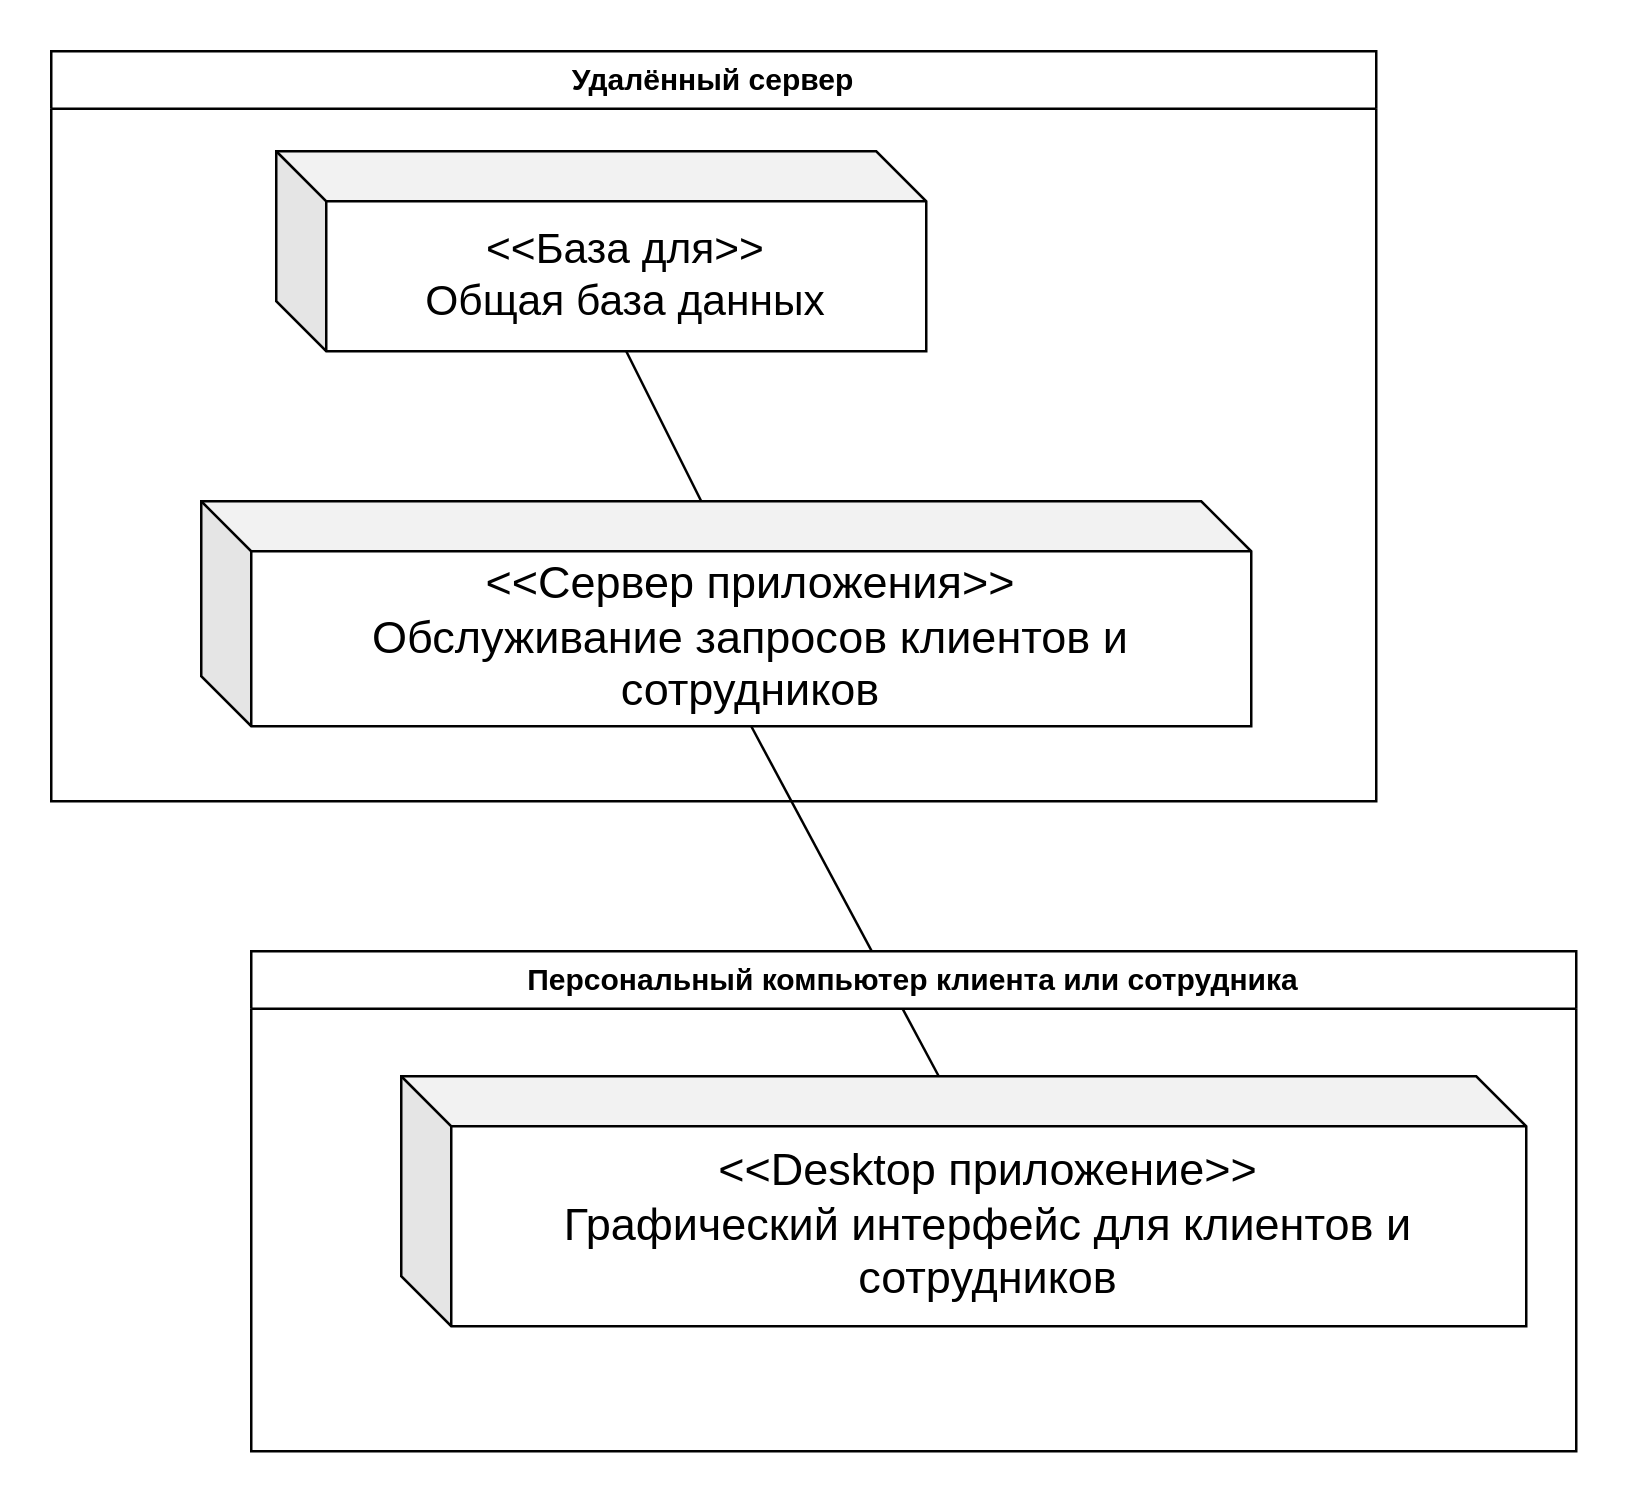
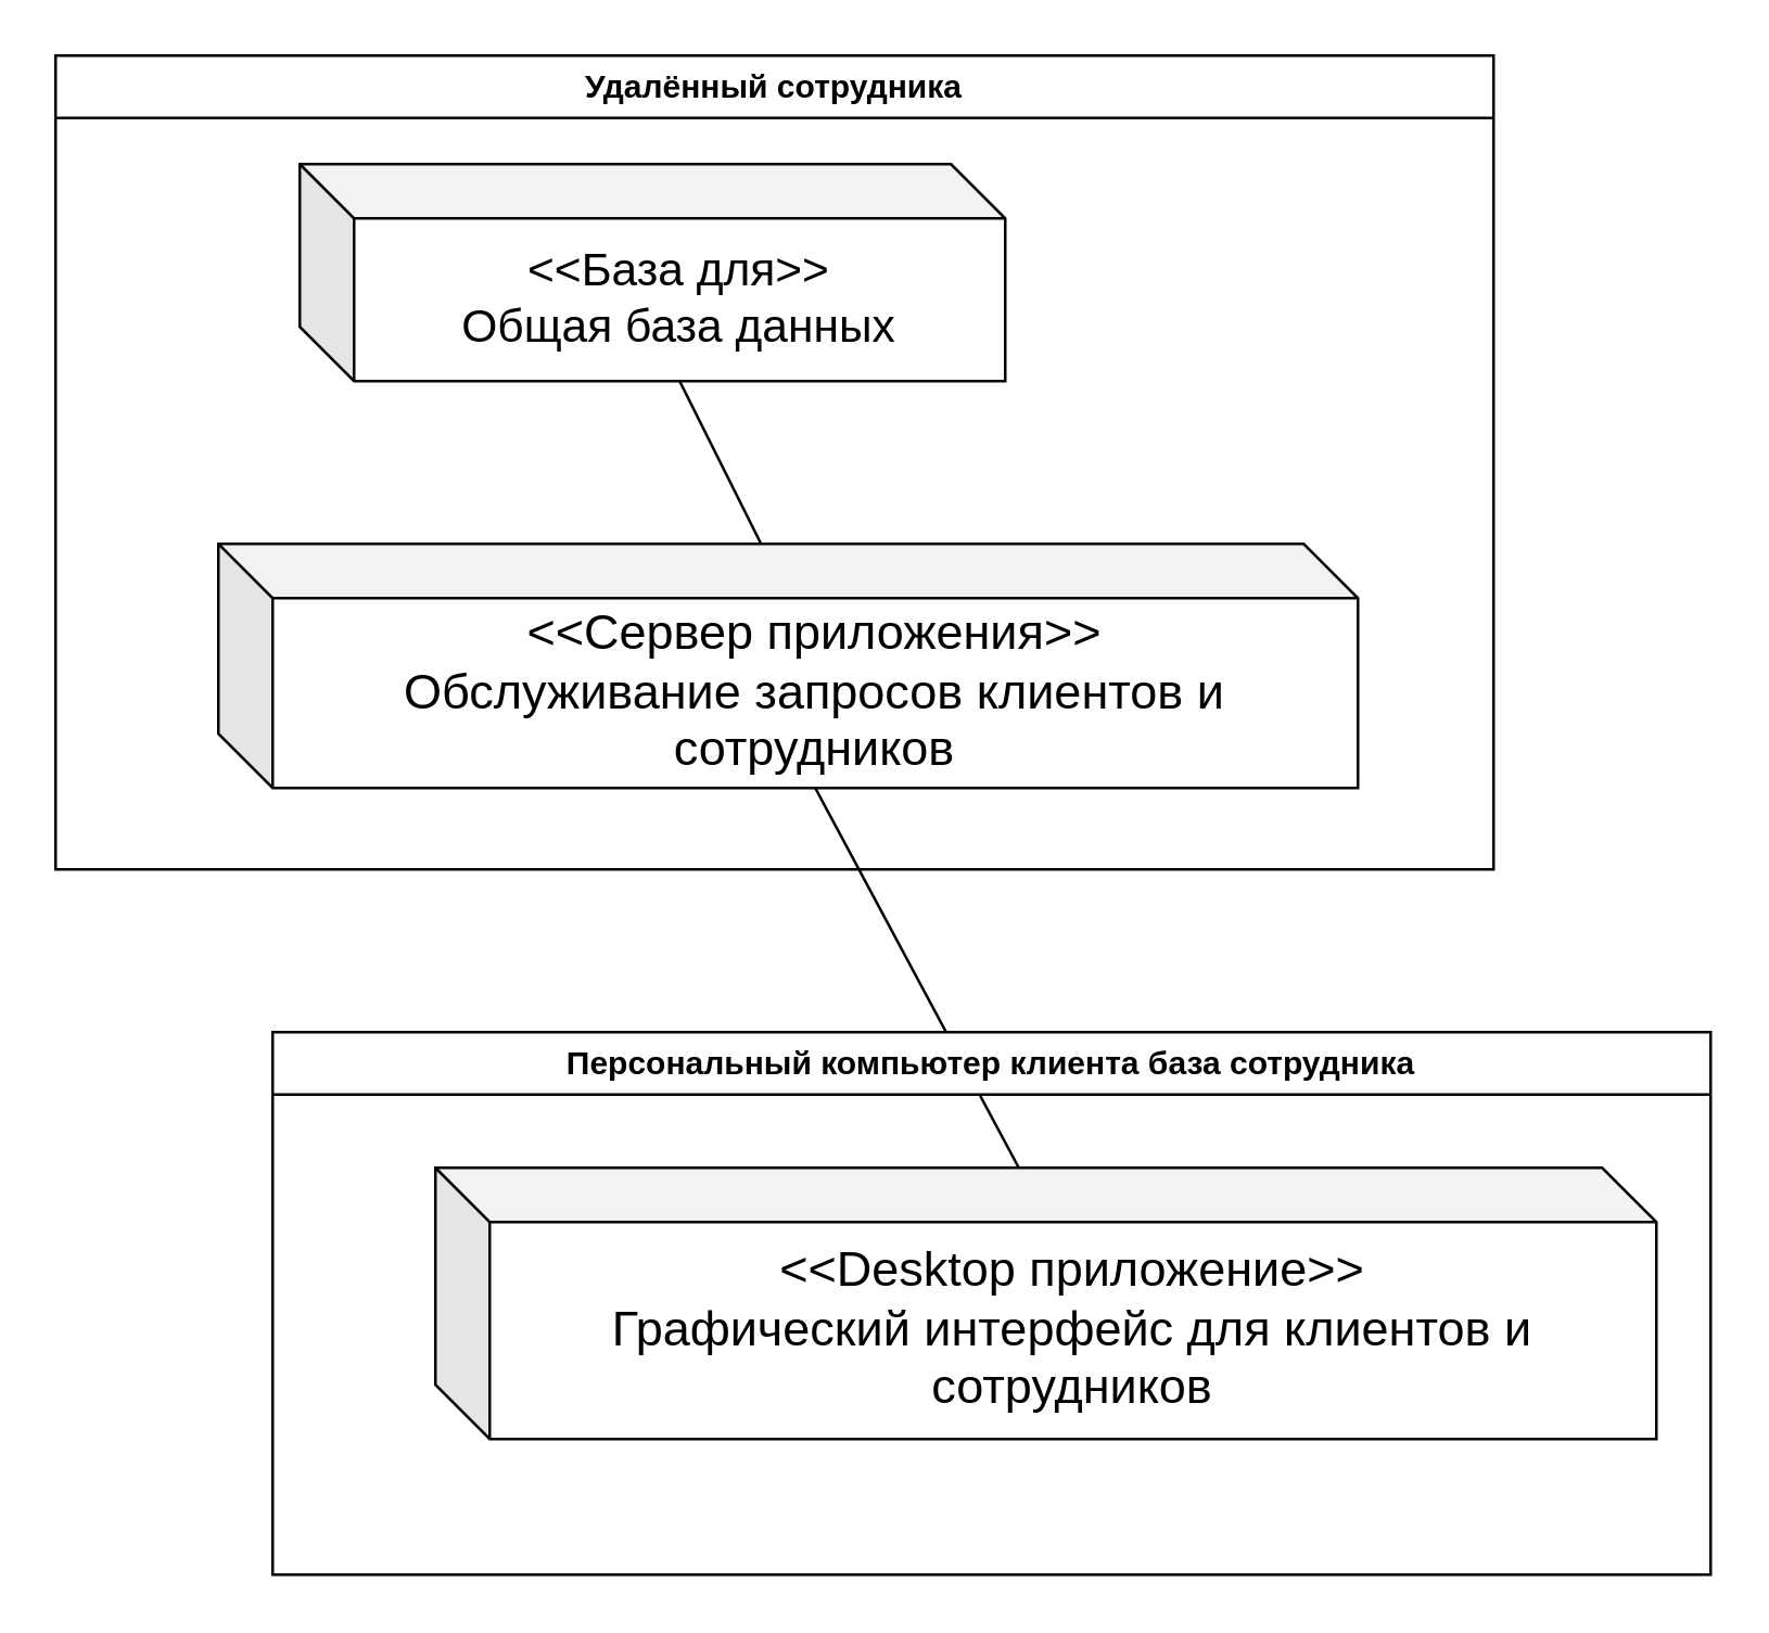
- <mxCell id="7" value="Удалённый сервер" style="swimlane;whiteSpace=wrap;html=1;" vertex="1" parent="1"><mxGeometry x="20" y="20" width="530" height="300" as="geometry" /></mxCell>
+ <mxCell id="7" value="Удалённый сотрудника" style="swimlane;whiteSpace=wrap;html=1;" vertex="1" parent="1"><mxGeometry x="20" y="20" width="530" height="300" as="geometry" /></mxCell>
- <mxCell id="8" value="Персональный компьютер клиента или сотрудника" style="swimlane;whiteSpace=wrap;html=1;" vertex="1" parent="1"><mxGeometry x="100" y="380" width="530" height="200" as="geometry" /></mxCell>
+ <mxCell id="8" value="Персональный компьютер клиента база сотрудника" style="swimlane;whiteSpace=wrap;html=1;" vertex="1" parent="1"><mxGeometry x="100" y="380" width="530" height="200" as="geometry" /></mxCell>
